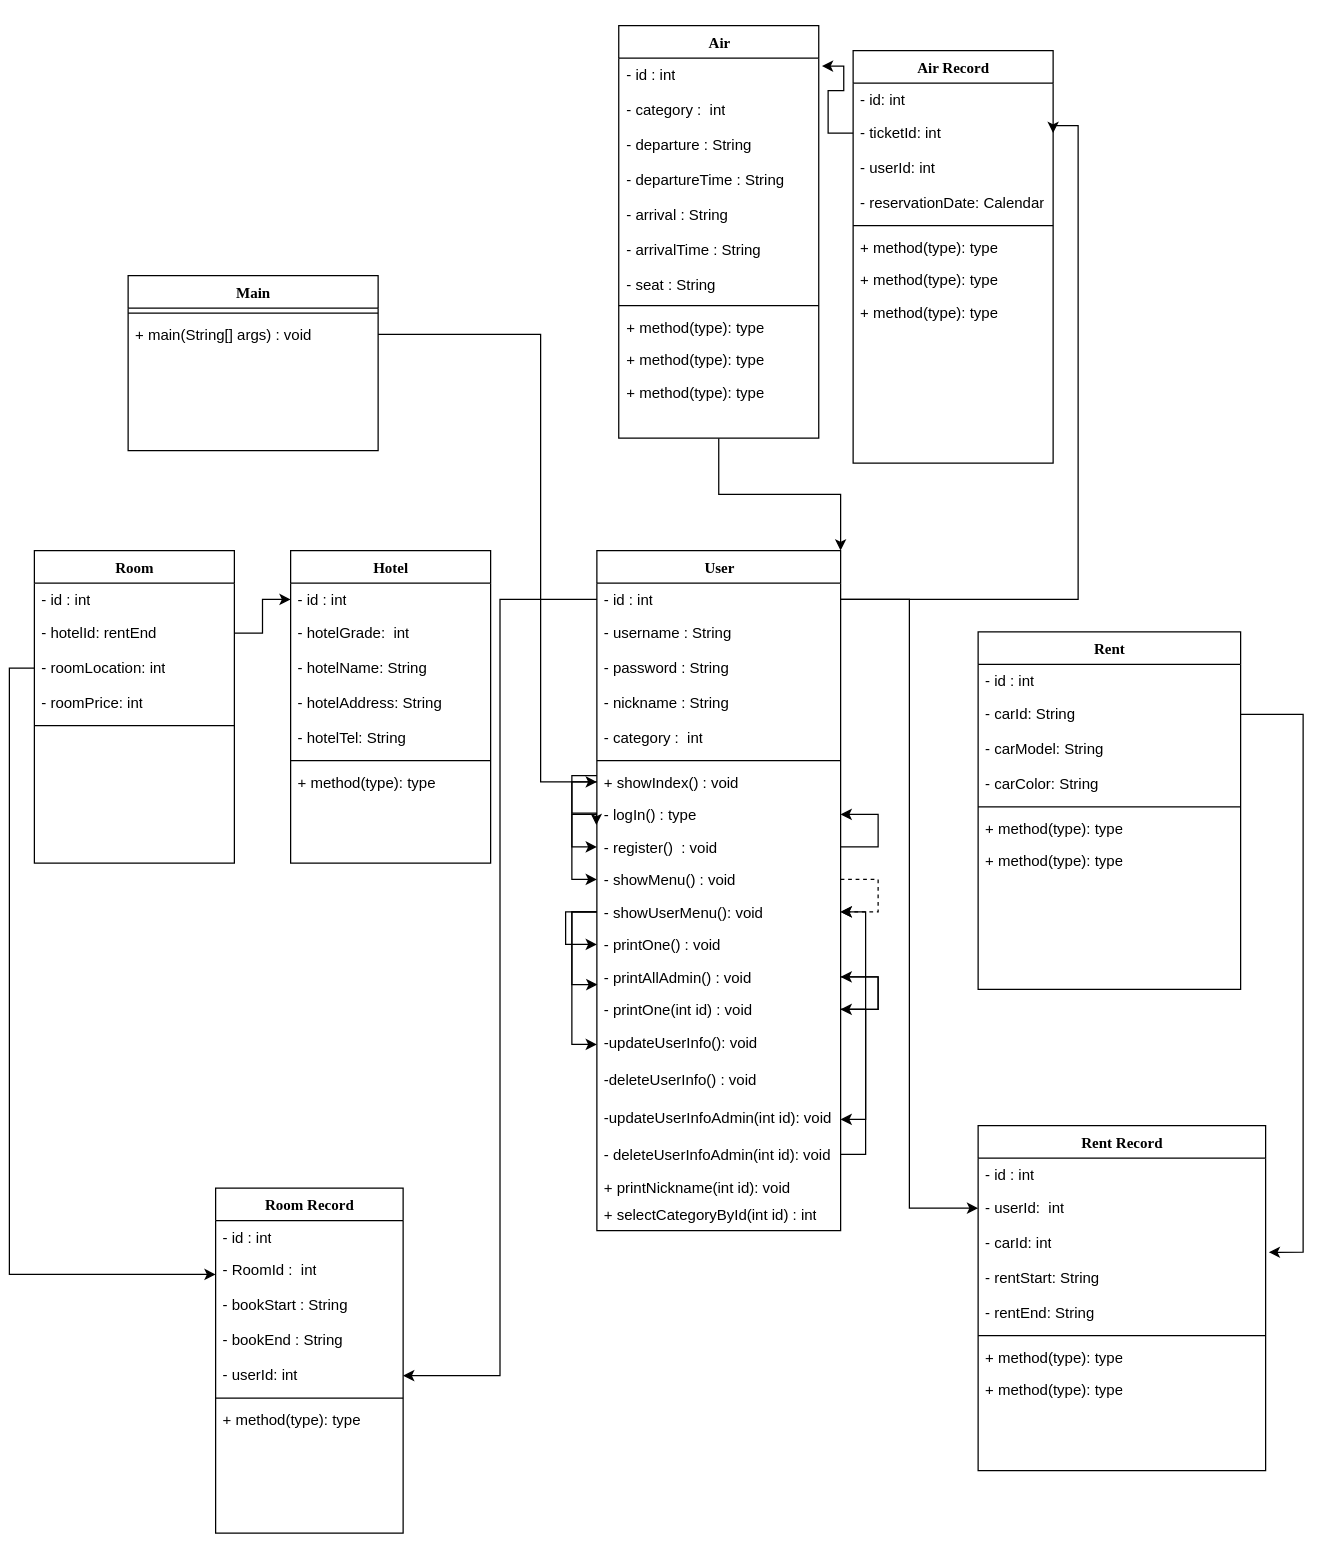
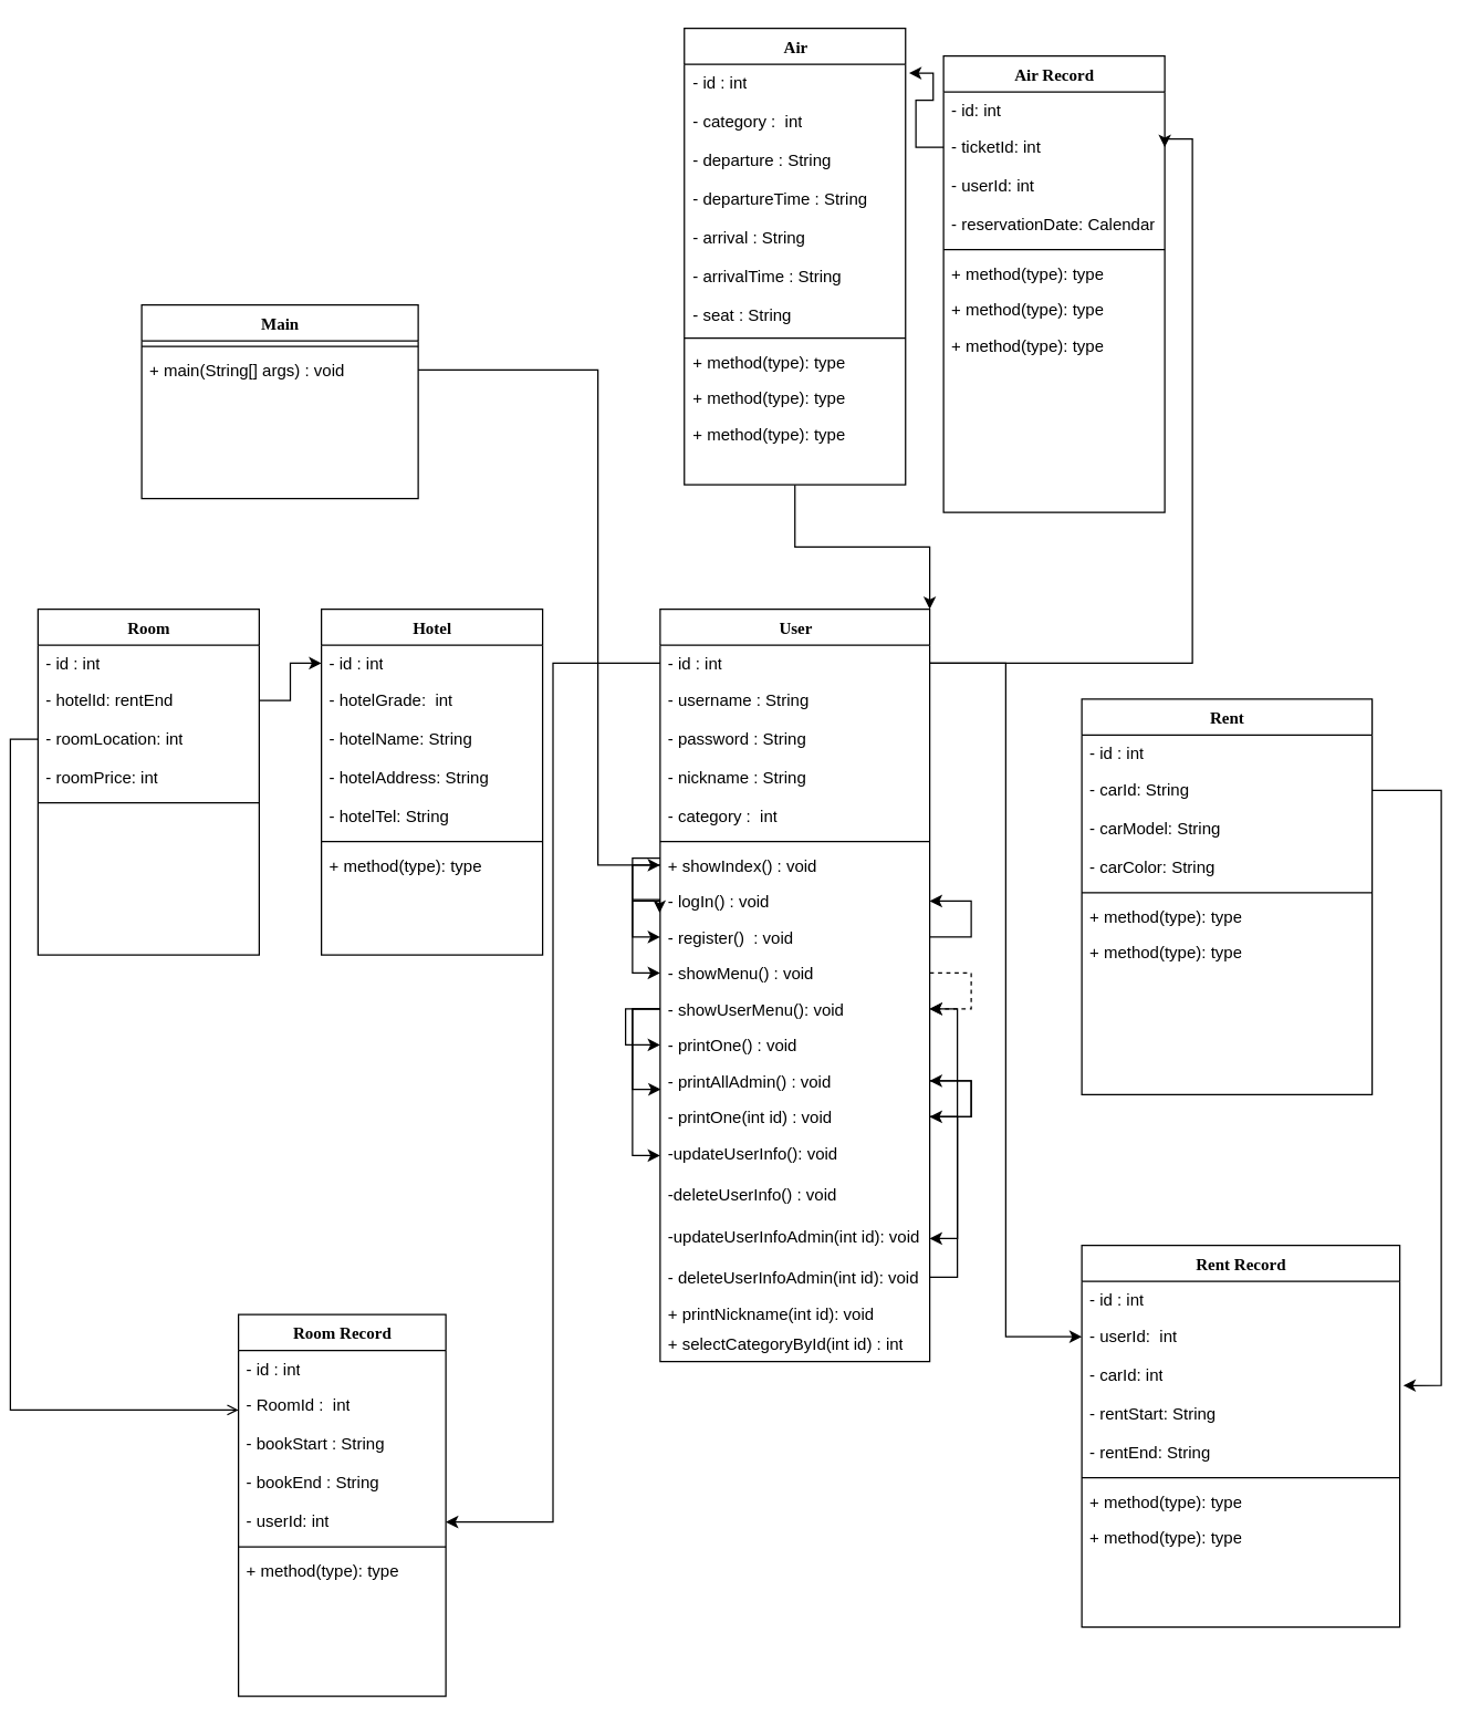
- <mxCell id="21" value="-&amp;nbsp;logIn() : type" style="text;html=1;strokeColor=none;fillColor=none;align=left;verticalAlign=top;spacingLeft=4;spacingRight=4;whiteSpace=wrap;overflow=hidden;rotatable=0;points=[[0,0.5],[1,0.5]];portConstraint=eastwest;" vertex="1" parent="10"><mxGeometry y="198" width="195" height="26" as="geometry" /></mxCell>
+ <mxCell id="21" value="-&amp;nbsp;logIn() : void" style="text;html=1;strokeColor=none;fillColor=none;align=left;verticalAlign=top;spacingLeft=4;spacingRight=4;whiteSpace=wrap;overflow=hidden;rotatable=0;points=[[0,0.5],[1,0.5]];portConstraint=eastwest;" vertex="1" parent="10"><mxGeometry y="198" width="195" height="26" as="geometry" /></mxCell>
- <mxCell id="104" style="edgeStyle=orthogonalEdgeStyle;rounded=0;orthogonalLoop=1;jettySize=auto;html=1;exitX=0;exitY=0.5;exitDx=0;exitDy=0;entryX=0;entryY=0.25;entryDx=0;entryDy=0;" edge="1" parent="1" source="54" target="2"><mxGeometry relative="1" as="geometry" /></mxCell>
+ <mxCell id="104" style="edgeStyle=orthogonalEdgeStyle;rounded=0;orthogonalLoop=1;jettySize=auto;html=1;exitX=0;exitY=0.5;exitDx=0;exitDy=0;entryX=0;entryY=0.25;entryDx=0;entryDy=0;endArrow=open;" edge="1" parent="1" source="54" target="2"><mxGeometry relative="1" as="geometry" /></mxCell>
